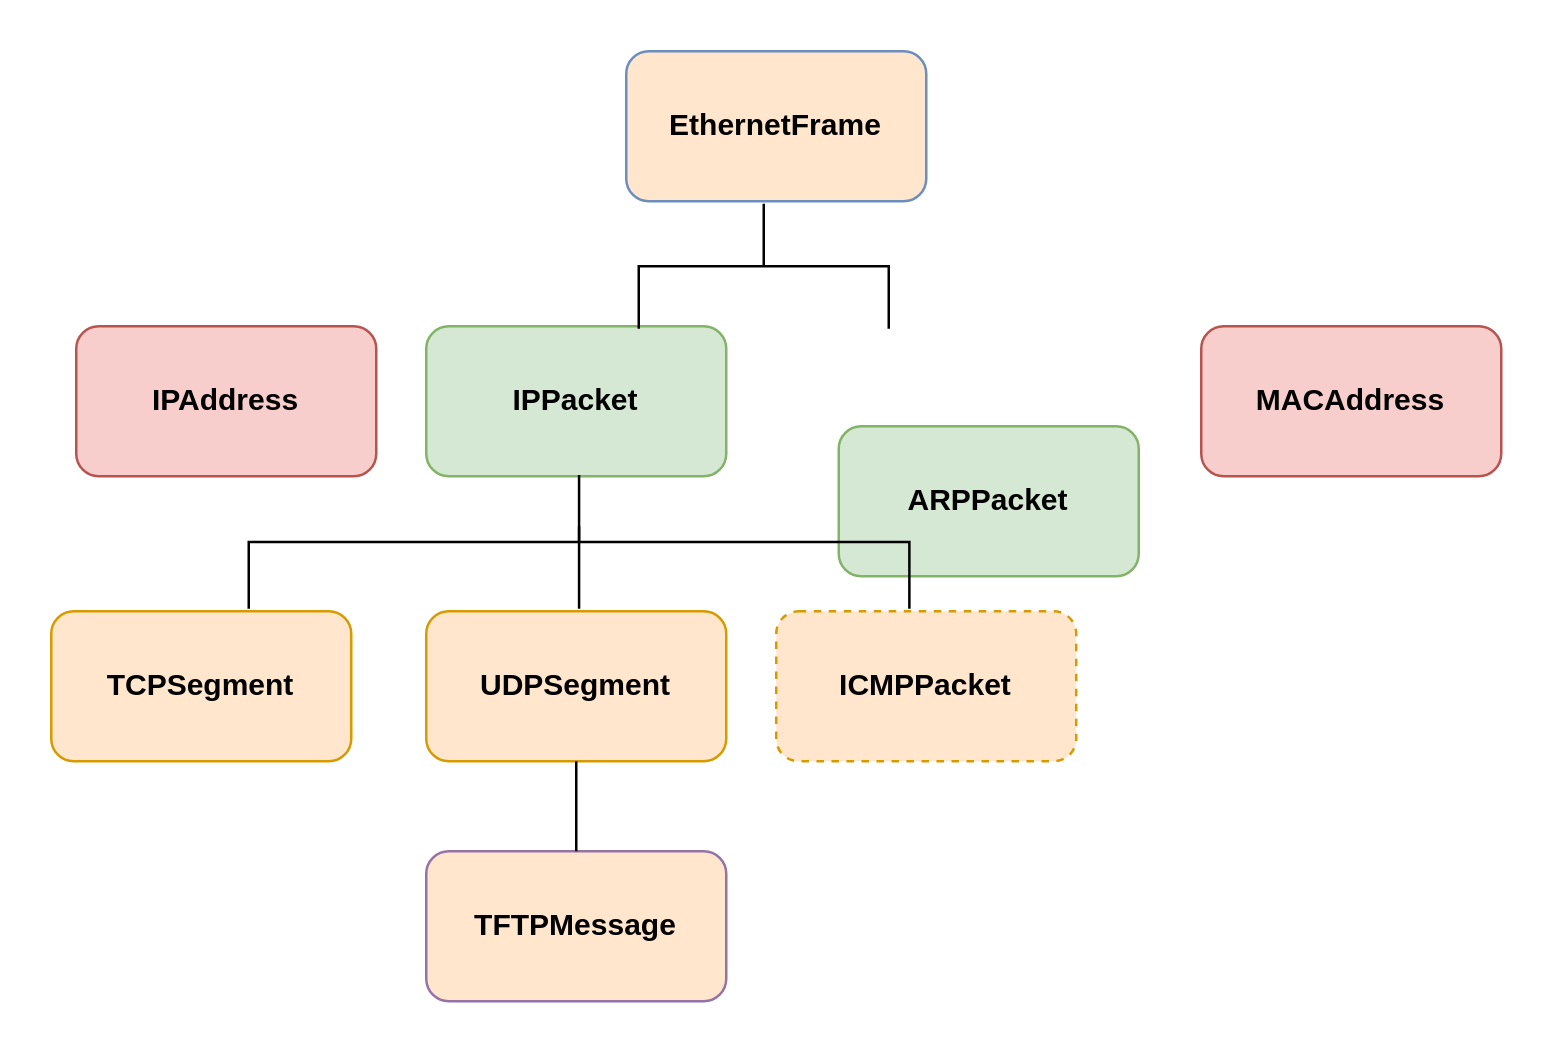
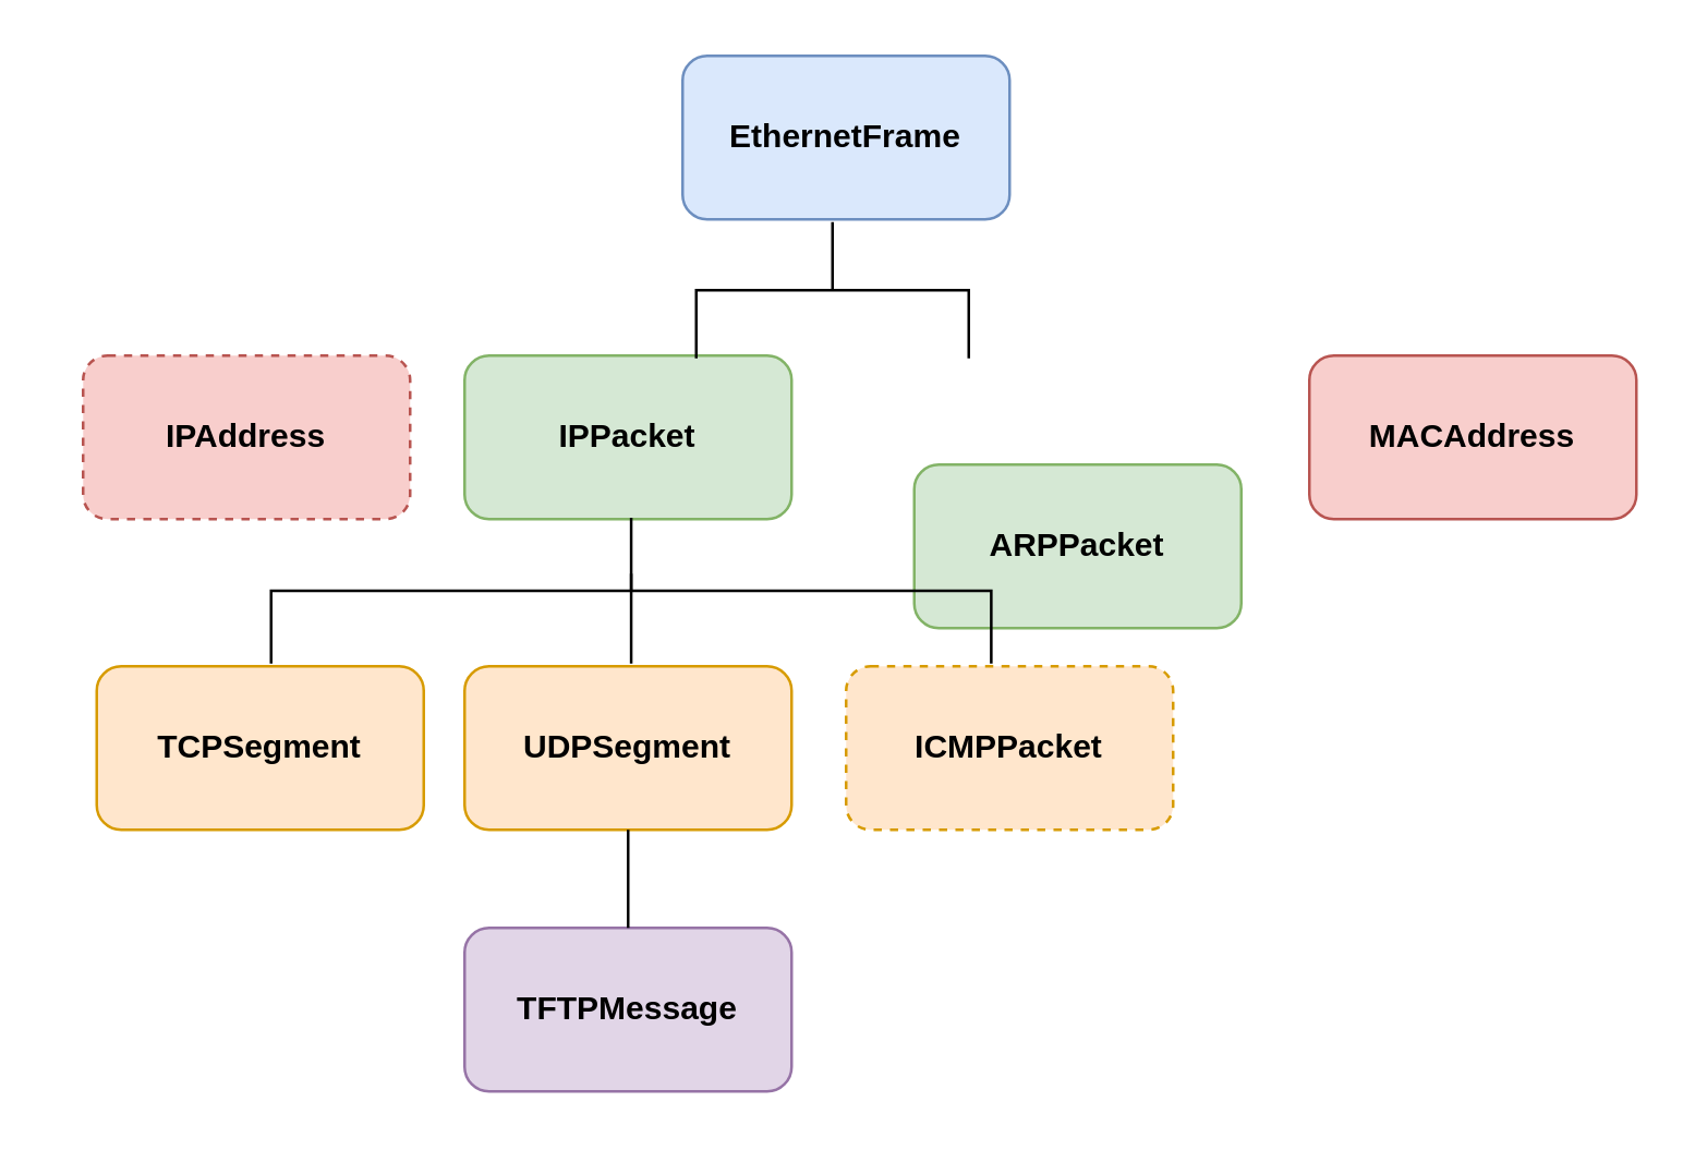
- <mxCell id="2" value="EthernetFrame" style="rounded=1;whiteSpace=wrap;html=1;fillColor=#ffe6cc;strokeColor=#6c8ebf;fontStyle=1;fontSize=12;" vertex="1" parent="1"><mxGeometry x="250" y="20" width="120" height="60" as="geometry" /></mxCell>
+ <mxCell id="2" value="EthernetFrame" style="rounded=1;whiteSpace=wrap;html=1;fillColor=#dae8fc;strokeColor=#6c8ebf;fontStyle=1;fontSize=12;" vertex="1" parent="1"><mxGeometry x="250" y="20" width="120" height="60" as="geometry" /></mxCell>
- <mxCell id="11" value="IPAddress" style="rounded=1;whiteSpace=wrap;html=1;fillColor=#f8cecc;strokeColor=#b85450;fontStyle=1;fontSize=12;" vertex="1" parent="1"><mxGeometry x="30" y="130" width="120" height="60" as="geometry" /></mxCell>
+ <mxCell id="11" value="IPAddress" style="rounded=1;whiteSpace=wrap;html=1;fillColor=#f8cecc;strokeColor=#b85450;fontStyle=1;fontSize=12;dashed=1;" vertex="1" parent="1"><mxGeometry x="30" y="130" width="120" height="60" as="geometry" /></mxCell>
- <mxCell id="5" value="TCPSegment" style="rounded=1;whiteSpace=wrap;html=1;fillColor=#ffe6cc;strokeColor=#d79b00;fontStyle=1;fontSize=12;" vertex="1" parent="1"><mxGeometry x="20" y="244" width="120" height="60" as="geometry" /></mxCell>
+ <mxCell id="5" value="TCPSegment" style="rounded=1;whiteSpace=wrap;html=1;fillColor=#ffe6cc;strokeColor=#d79b00;fontStyle=1;fontSize=12;" vertex="1" parent="1"><mxGeometry x="35" y="244" width="120" height="60" as="geometry" /></mxCell>
- <mxCell id="13" value="TFTPMessage" style="rounded=1;whiteSpace=wrap;html=1;fillColor=#ffe6cc;strokeColor=#9673a6;fontStyle=1;fontSize=12;" vertex="1" parent="1"><mxGeometry x="170" y="340" width="120" height="60" as="geometry" /></mxCell>
+ <mxCell id="13" value="TFTPMessage" style="rounded=1;whiteSpace=wrap;html=1;fillColor=#e1d5e7;strokeColor=#9673a6;fontStyle=1;fontSize=12;" vertex="1" parent="1"><mxGeometry x="170" y="340" width="120" height="60" as="geometry" /></mxCell>
